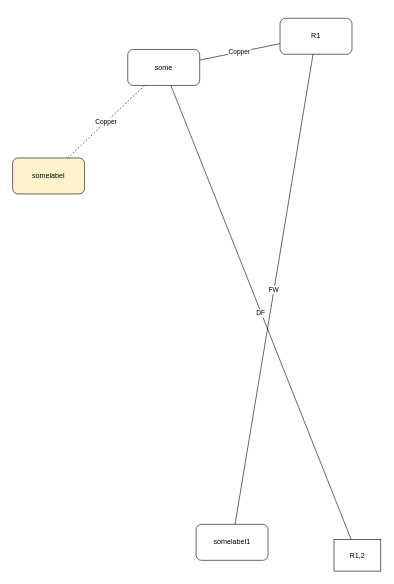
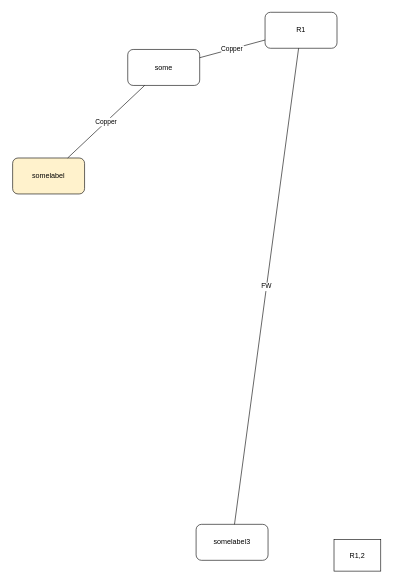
- <mxCell id="6" value="R1" parent="1" style="rounded=1;whiteSpace=wrap;html=1;" vertex="1"><mxGeometry x="466" y="30" as="geometry" height="60" width="120" /></mxCell>
+ <mxCell id="6" value="R1" parent="1" style="rounded=1;whiteSpace=wrap;html=1;" vertex="1"><mxGeometry as="geometry" height="60" width="120" x="441" y="20" /></mxCell>
- <mxCell id="8" value="Copper" edge="1" parent="1" source="3" style="endArrow=none;dashed=1;" target="4"><mxGeometry as="geometry" relative="1" /></mxCell>
+ <mxCell id="8" value="Copper" edge="1" parent="1" source="3" style="endArrow=none;" target="4"><mxGeometry as="geometry" relative="1" /></mxCell>
- <mxCell id="7" value="DF" edge="1" parent="1" source="2" style="endArrow=none;" target="3"><mxGeometry as="geometry" relative="1" /></mxCell>
- <mxCell id="5" value="somelabel1" parent="1" style="rounded=1;whiteSpace=wrap;html=1;" vertex="1"><mxGeometry as="geometry" height="60" width="120" x="326" y="874" /></mxCell>
+ <mxCell id="5" value="somelabel3" parent="1" style="rounded=1;whiteSpace=wrap;html=1;" vertex="1"><mxGeometry as="geometry" height="60" width="120" x="326" y="874" /></mxCell>
